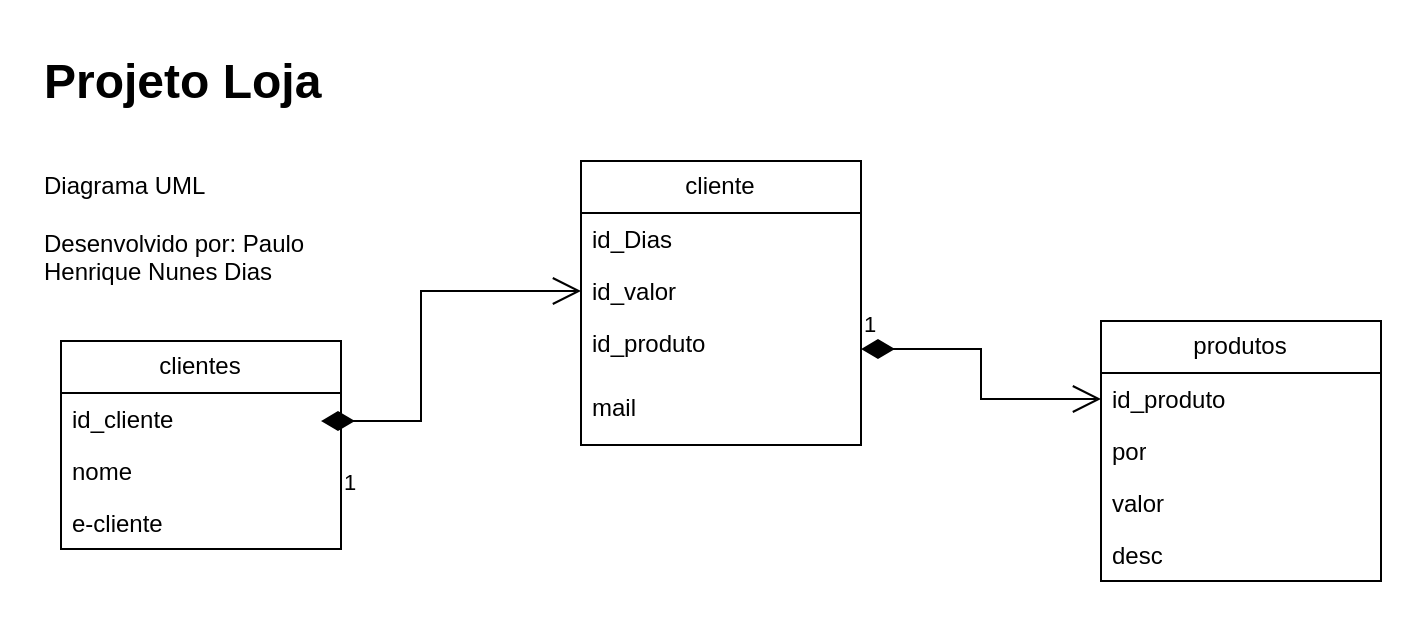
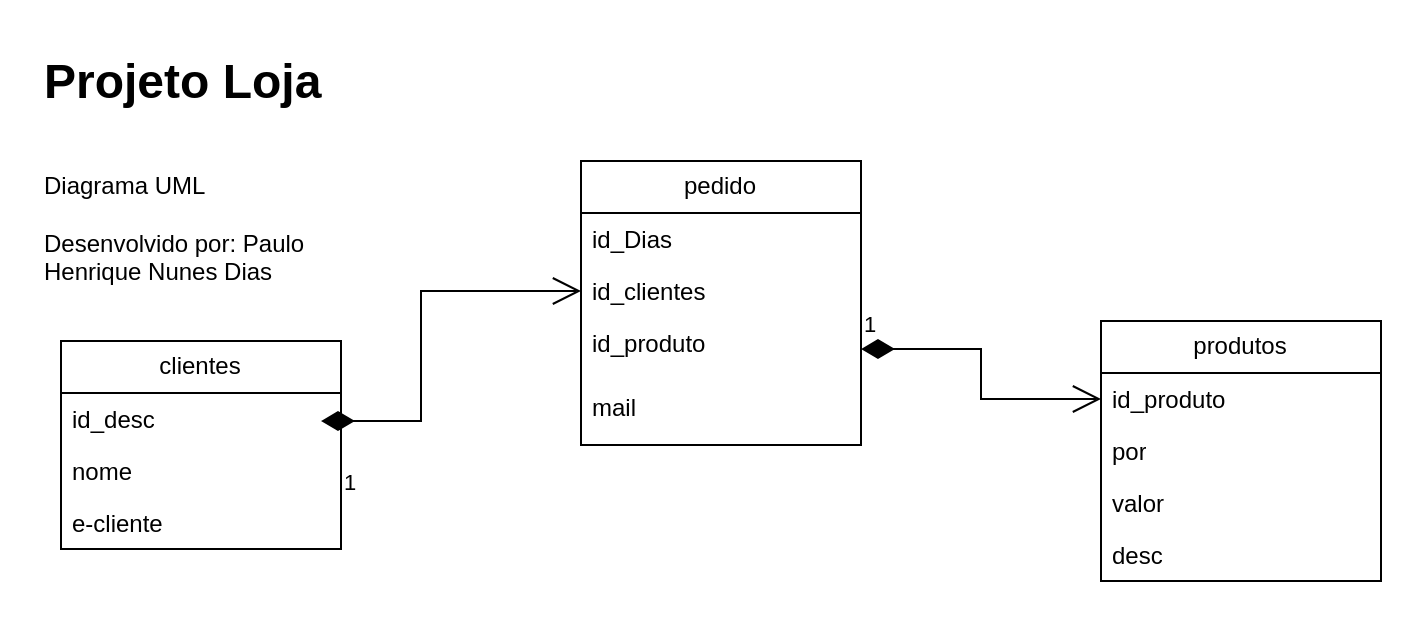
- <mxCell id="7" value="cliente" style="swimlane;fontStyle=0;childLayout=stackLayout;horizontal=1;startSize=26;fillColor=none;horizontalStack=0;resizeParent=1;resizeParentMax=0;resizeLast=0;collapsible=1;marginBottom=0;whiteSpace=wrap;html=1;" vertex="1" parent="1"><mxGeometry x="290" y="80" width="140" height="142" as="geometry" /></mxCell>
+ <mxCell id="7" value="pedido" style="swimlane;fontStyle=0;childLayout=stackLayout;horizontal=1;startSize=26;fillColor=none;horizontalStack=0;resizeParent=1;resizeParentMax=0;resizeLast=0;collapsible=1;marginBottom=0;whiteSpace=wrap;html=1;" vertex="1" parent="1"><mxGeometry x="290" y="80" width="140" height="142" as="geometry" /></mxCell>
- <mxCell id="9" value="id_valor" style="text;strokeColor=none;fillColor=none;align=left;verticalAlign=top;spacingLeft=4;spacingRight=4;overflow=hidden;rotatable=0;points=[[0,0.5],[1,0.5]];portConstraint=eastwest;whiteSpace=wrap;html=1;" vertex="1" parent="7"><mxGeometry y="52" width="140" height="26" as="geometry" /></mxCell>
+ <mxCell id="9" value="id_clientes" style="text;strokeColor=none;fillColor=none;align=left;verticalAlign=top;spacingLeft=4;spacingRight=4;overflow=hidden;rotatable=0;points=[[0,0.5],[1,0.5]];portConstraint=eastwest;whiteSpace=wrap;html=1;" vertex="1" parent="7"><mxGeometry y="52" width="140" height="26" as="geometry" /></mxCell>
- <mxCell id="3" value="id_cliente" style="text;strokeColor=none;fillColor=none;align=left;verticalAlign=top;spacingLeft=4;spacingRight=4;overflow=hidden;rotatable=0;points=[[0,0.5],[1,0.5]];portConstraint=eastwest;whiteSpace=wrap;html=1;" vertex="1" parent="2"><mxGeometry y="26" width="140" height="26" as="geometry" /></mxCell>
+ <mxCell id="3" value="id_desc" style="text;strokeColor=none;fillColor=none;align=left;verticalAlign=top;spacingLeft=4;spacingRight=4;overflow=hidden;rotatable=0;points=[[0,0.5],[1,0.5]];portConstraint=eastwest;whiteSpace=wrap;html=1;" vertex="1" parent="2"><mxGeometry y="26" width="140" height="26" as="geometry" /></mxCell>
